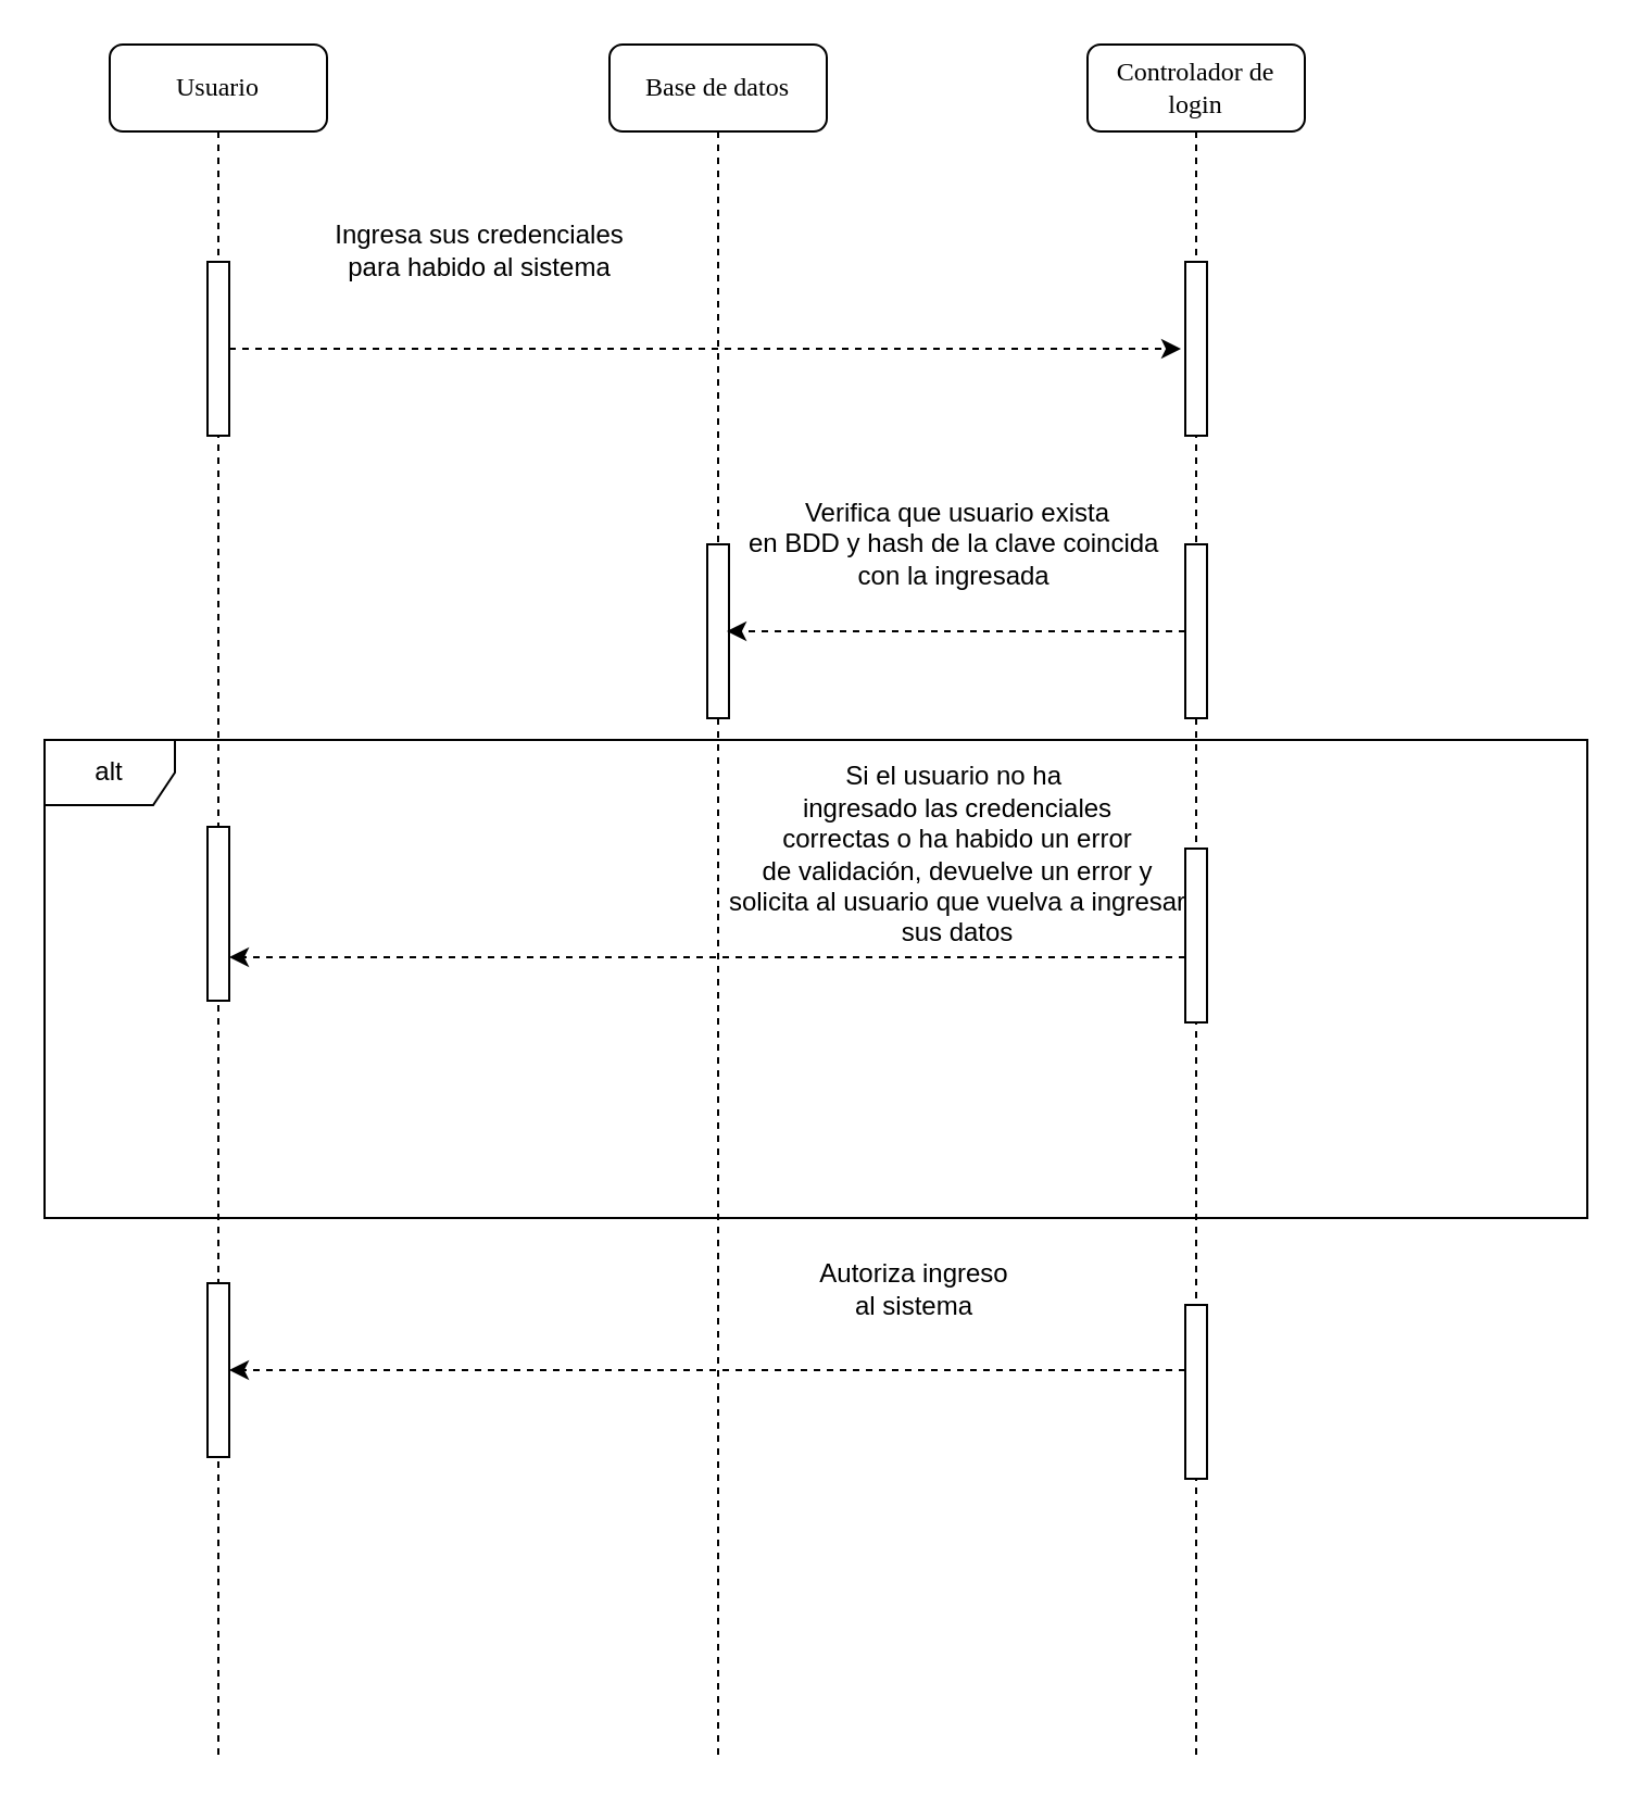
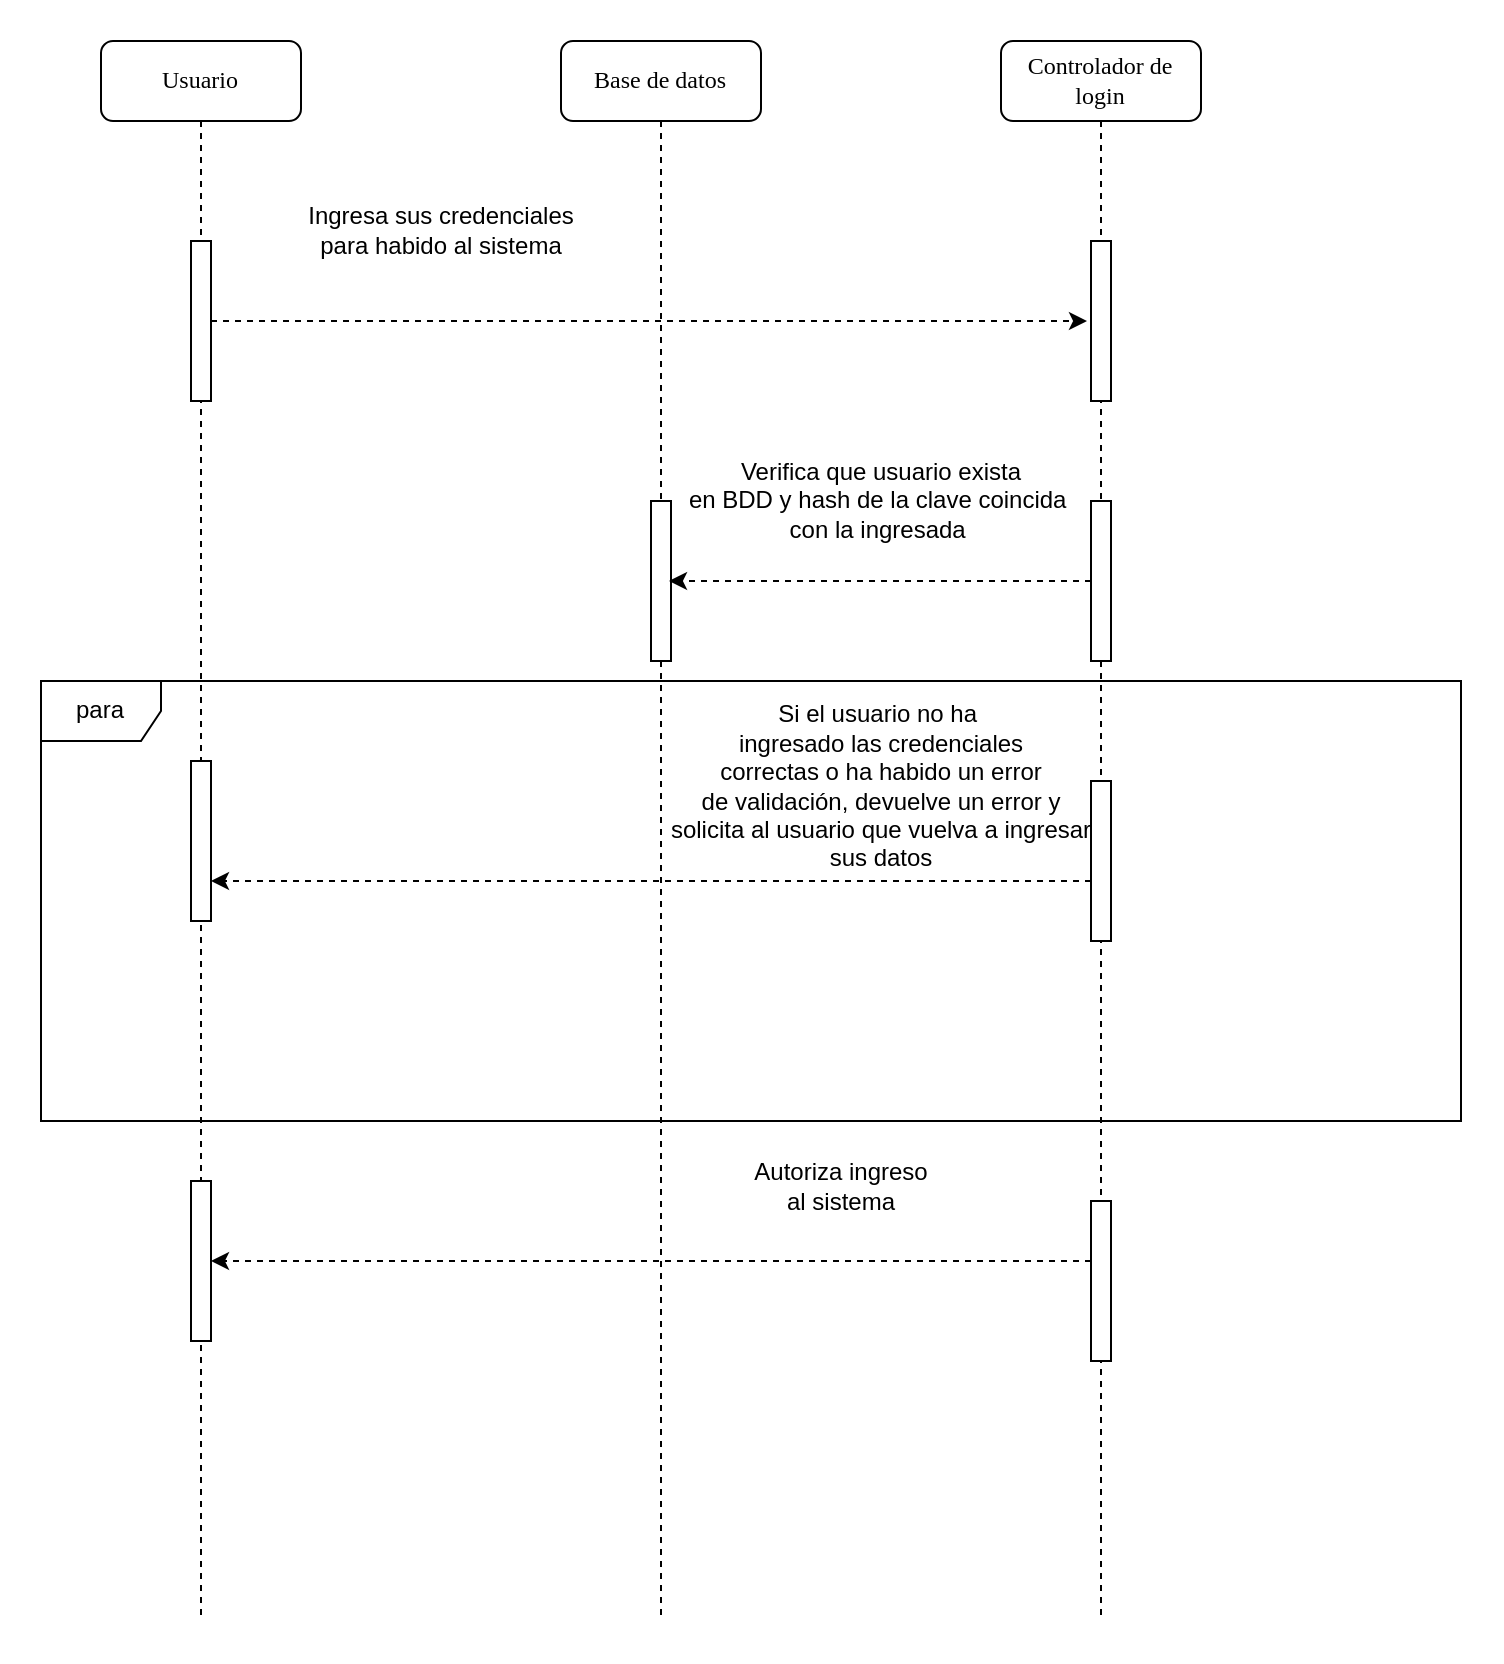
- <mxCell id="17" value="alt" style="shape=umlFrame;whiteSpace=wrap;html=1;pointerEvents=0;" vertex="1" parent="1"><mxGeometry x="20" y="340" width="710" height="220" as="geometry" /></mxCell>
+ <mxCell id="17" value="para" style="shape=umlFrame;whiteSpace=wrap;html=1;pointerEvents=0;" vertex="1" parent="1"><mxGeometry x="20" y="340" width="710" height="220" as="geometry" /></mxCell>
